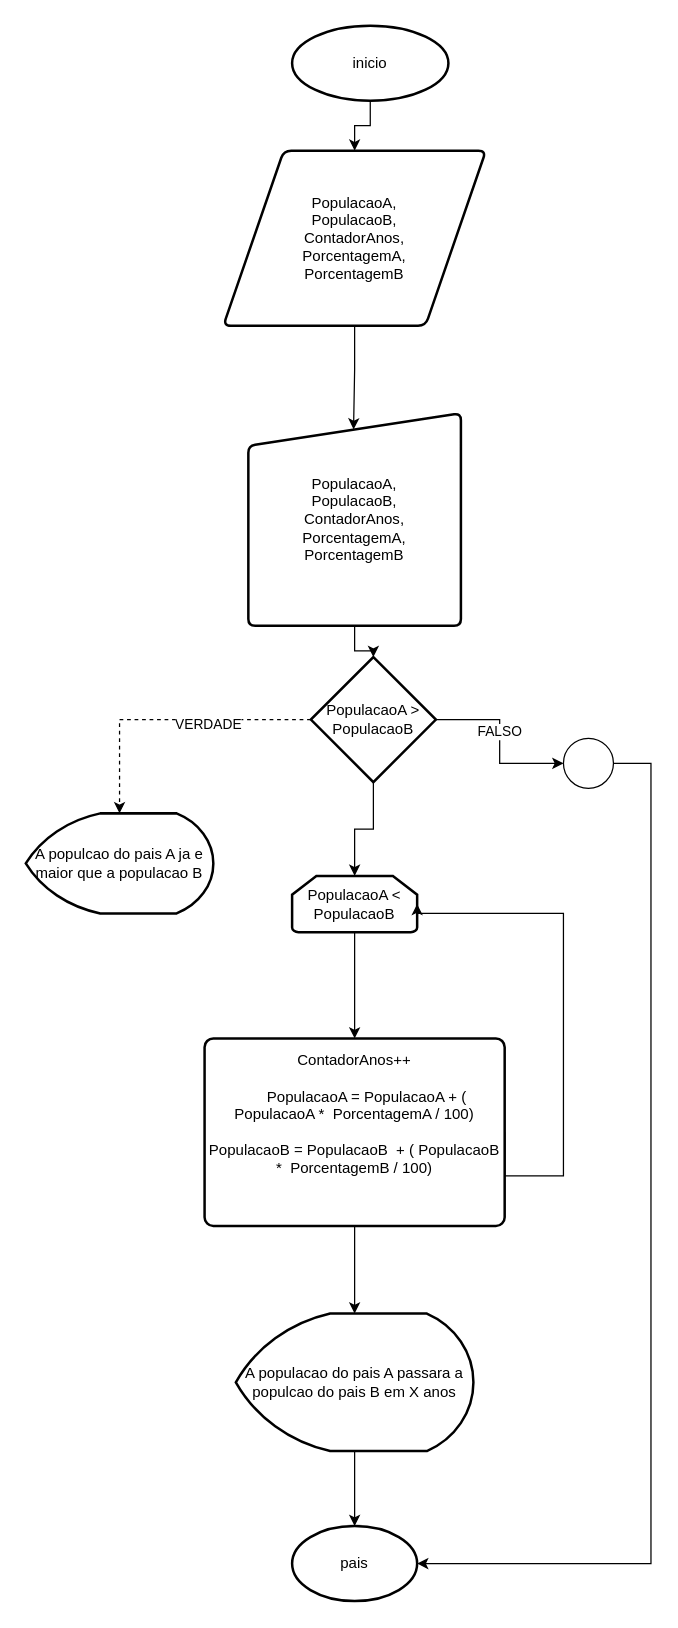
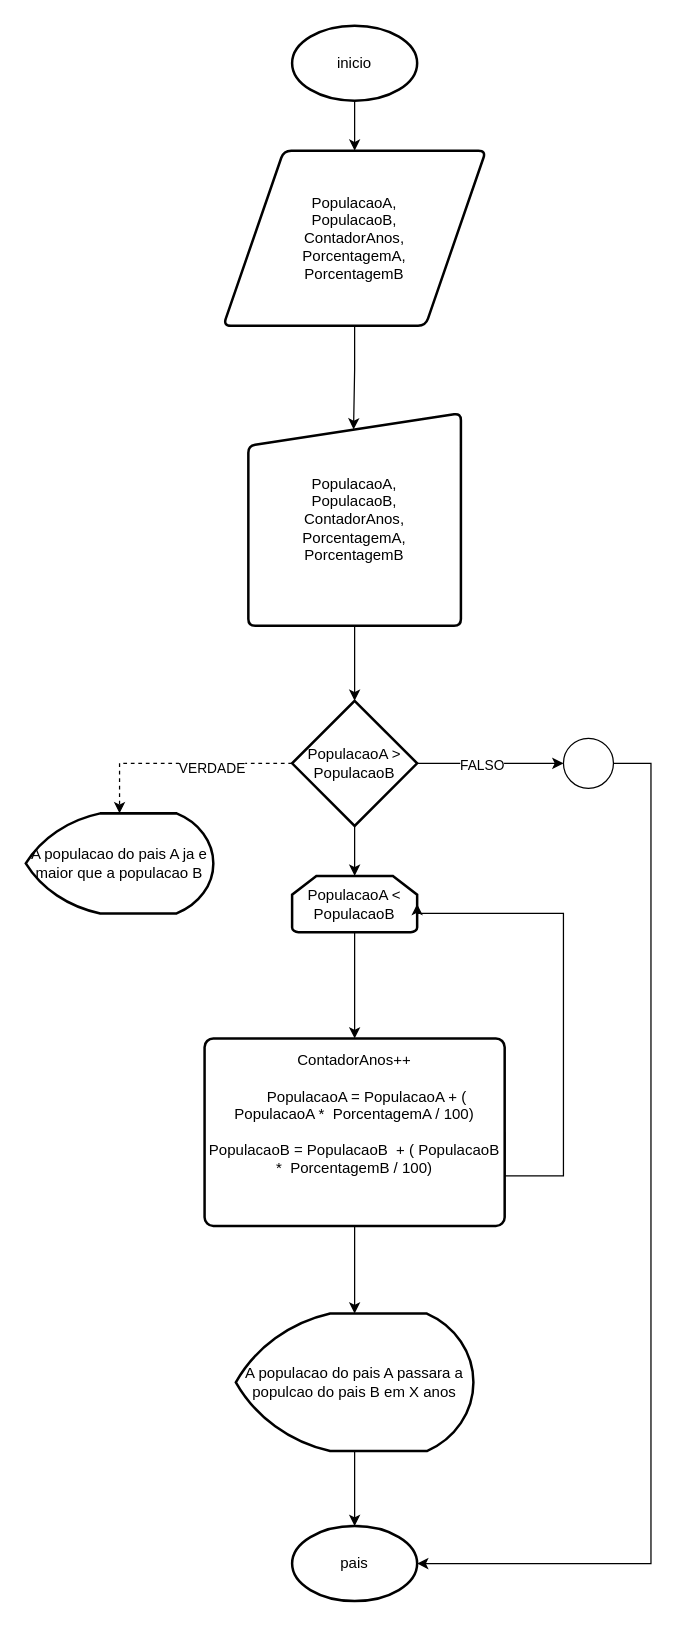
- <mxCell id="3" value="inicio" style="strokeWidth=2;html=1;shape=mxgraph.flowchart.start_1;whiteSpace=wrap;" vertex="1" parent="1"><mxGeometry x="233" y="20" width="125" height="60" as="geometry" /></mxCell>
+ <mxCell id="3" value="inicio" style="strokeWidth=2;html=1;shape=mxgraph.flowchart.start_1;whiteSpace=wrap;" vertex="1" parent="1"><mxGeometry x="233" y="20" width="100" height="60" as="geometry" /></mxCell>
- <mxCell id="11" value="PopulacaoA &amp;gt; PopulacaoB" style="strokeWidth=2;html=1;shape=mxgraph.flowchart.decision;whiteSpace=wrap;" vertex="1" parent="1"><mxGeometry x="248" y="525" width="100" height="100" as="geometry" /></mxCell>
+ <mxCell id="11" value="PopulacaoA &amp;gt; PopulacaoB" style="strokeWidth=2;html=1;shape=mxgraph.flowchart.decision;whiteSpace=wrap;" vertex="1" parent="1"><mxGeometry x="233" y="560" width="100" height="100" as="geometry" /></mxCell>
- <mxCell id="12" value="A populcao do pais A ja e maior que a populacao B" style="strokeWidth=2;html=1;shape=mxgraph.flowchart.display;whiteSpace=wrap;" vertex="1" parent="1"><mxGeometry x="20" y="650" width="150" height="80" as="geometry" /></mxCell>
+ <mxCell id="12" value="A populacao do pais A ja e maior que a populacao B" style="strokeWidth=2;html=1;shape=mxgraph.flowchart.display;whiteSpace=wrap;" vertex="1" parent="1"><mxGeometry x="20" y="650" width="150" height="80" as="geometry" /></mxCell>
